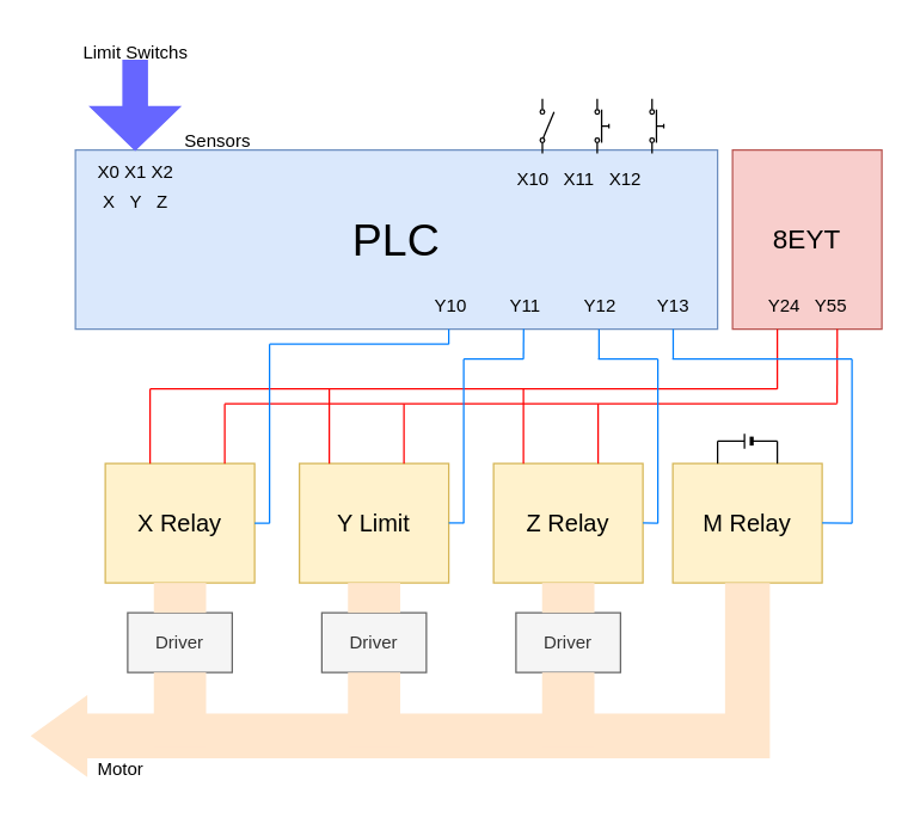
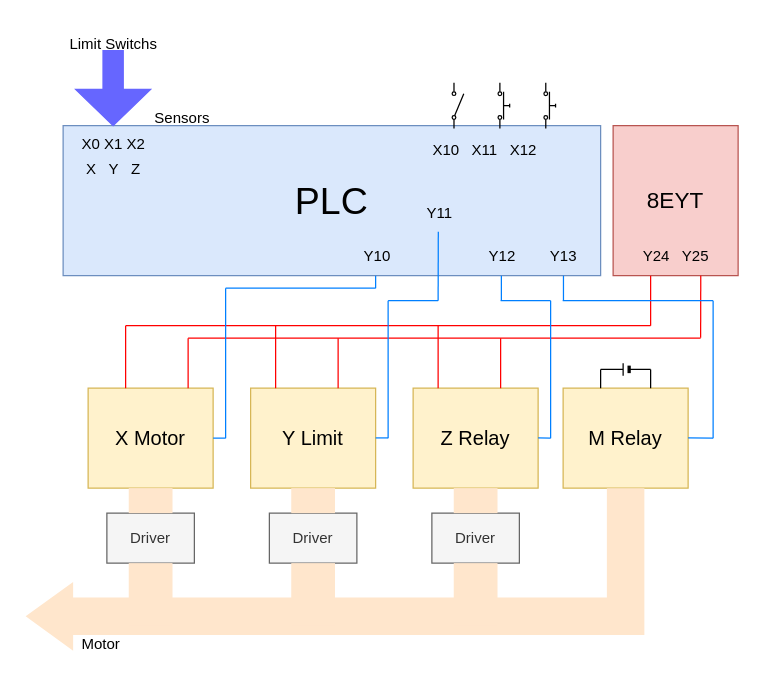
- <mxCell id="34" value="Y11" style="text;html=1;align=center;verticalAlign=middle;resizable=0;points=[];autosize=1;strokeColor=none;fillColor=none;" vertex="1" parent="1"><mxGeometry x="330.7" y="190" width="40" height="30" as="geometry" /></mxCell>
+ <mxCell id="34" value="Y11" style="text;html=1;align=center;verticalAlign=middle;resizable=0;points=[];autosize=1;strokeColor=none;fillColor=none;" vertex="1" parent="1"><mxGeometry x="330.7" y="155" width="40" height="30" as="geometry" /></mxCell>
- <mxCell id="37" value="Y24&amp;nbsp; &amp;nbsp;Y55" style="text;html=1;align=center;verticalAlign=middle;resizable=0;points=[];autosize=1;strokeColor=none;fillColor=none;" vertex="1" parent="1"><mxGeometry x="500" y="190" width="80" height="30" as="geometry" /></mxCell>
+ <mxCell id="37" value="Y24&amp;nbsp; &amp;nbsp;Y25" style="text;html=1;align=center;verticalAlign=middle;resizable=0;points=[];autosize=1;strokeColor=none;fillColor=none;" vertex="1" parent="1"><mxGeometry x="500" y="190" width="80" height="30" as="geometry" /></mxCell>
- <mxCell id="3" value="X Relay" style="rounded=0;whiteSpace=wrap;html=1;fontSize=16;fillColor=#fff2cc;strokeColor=#d6b656;" vertex="1" parent="1"><mxGeometry x="70" y="310" width="100" height="80" as="geometry" /></mxCell>
+ <mxCell id="3" value="X Motor" style="rounded=0;whiteSpace=wrap;html=1;fontSize=16;fillColor=#fff2cc;strokeColor=#d6b656;" vertex="1" parent="1"><mxGeometry x="70" y="310" width="100" height="80" as="geometry" /></mxCell>
